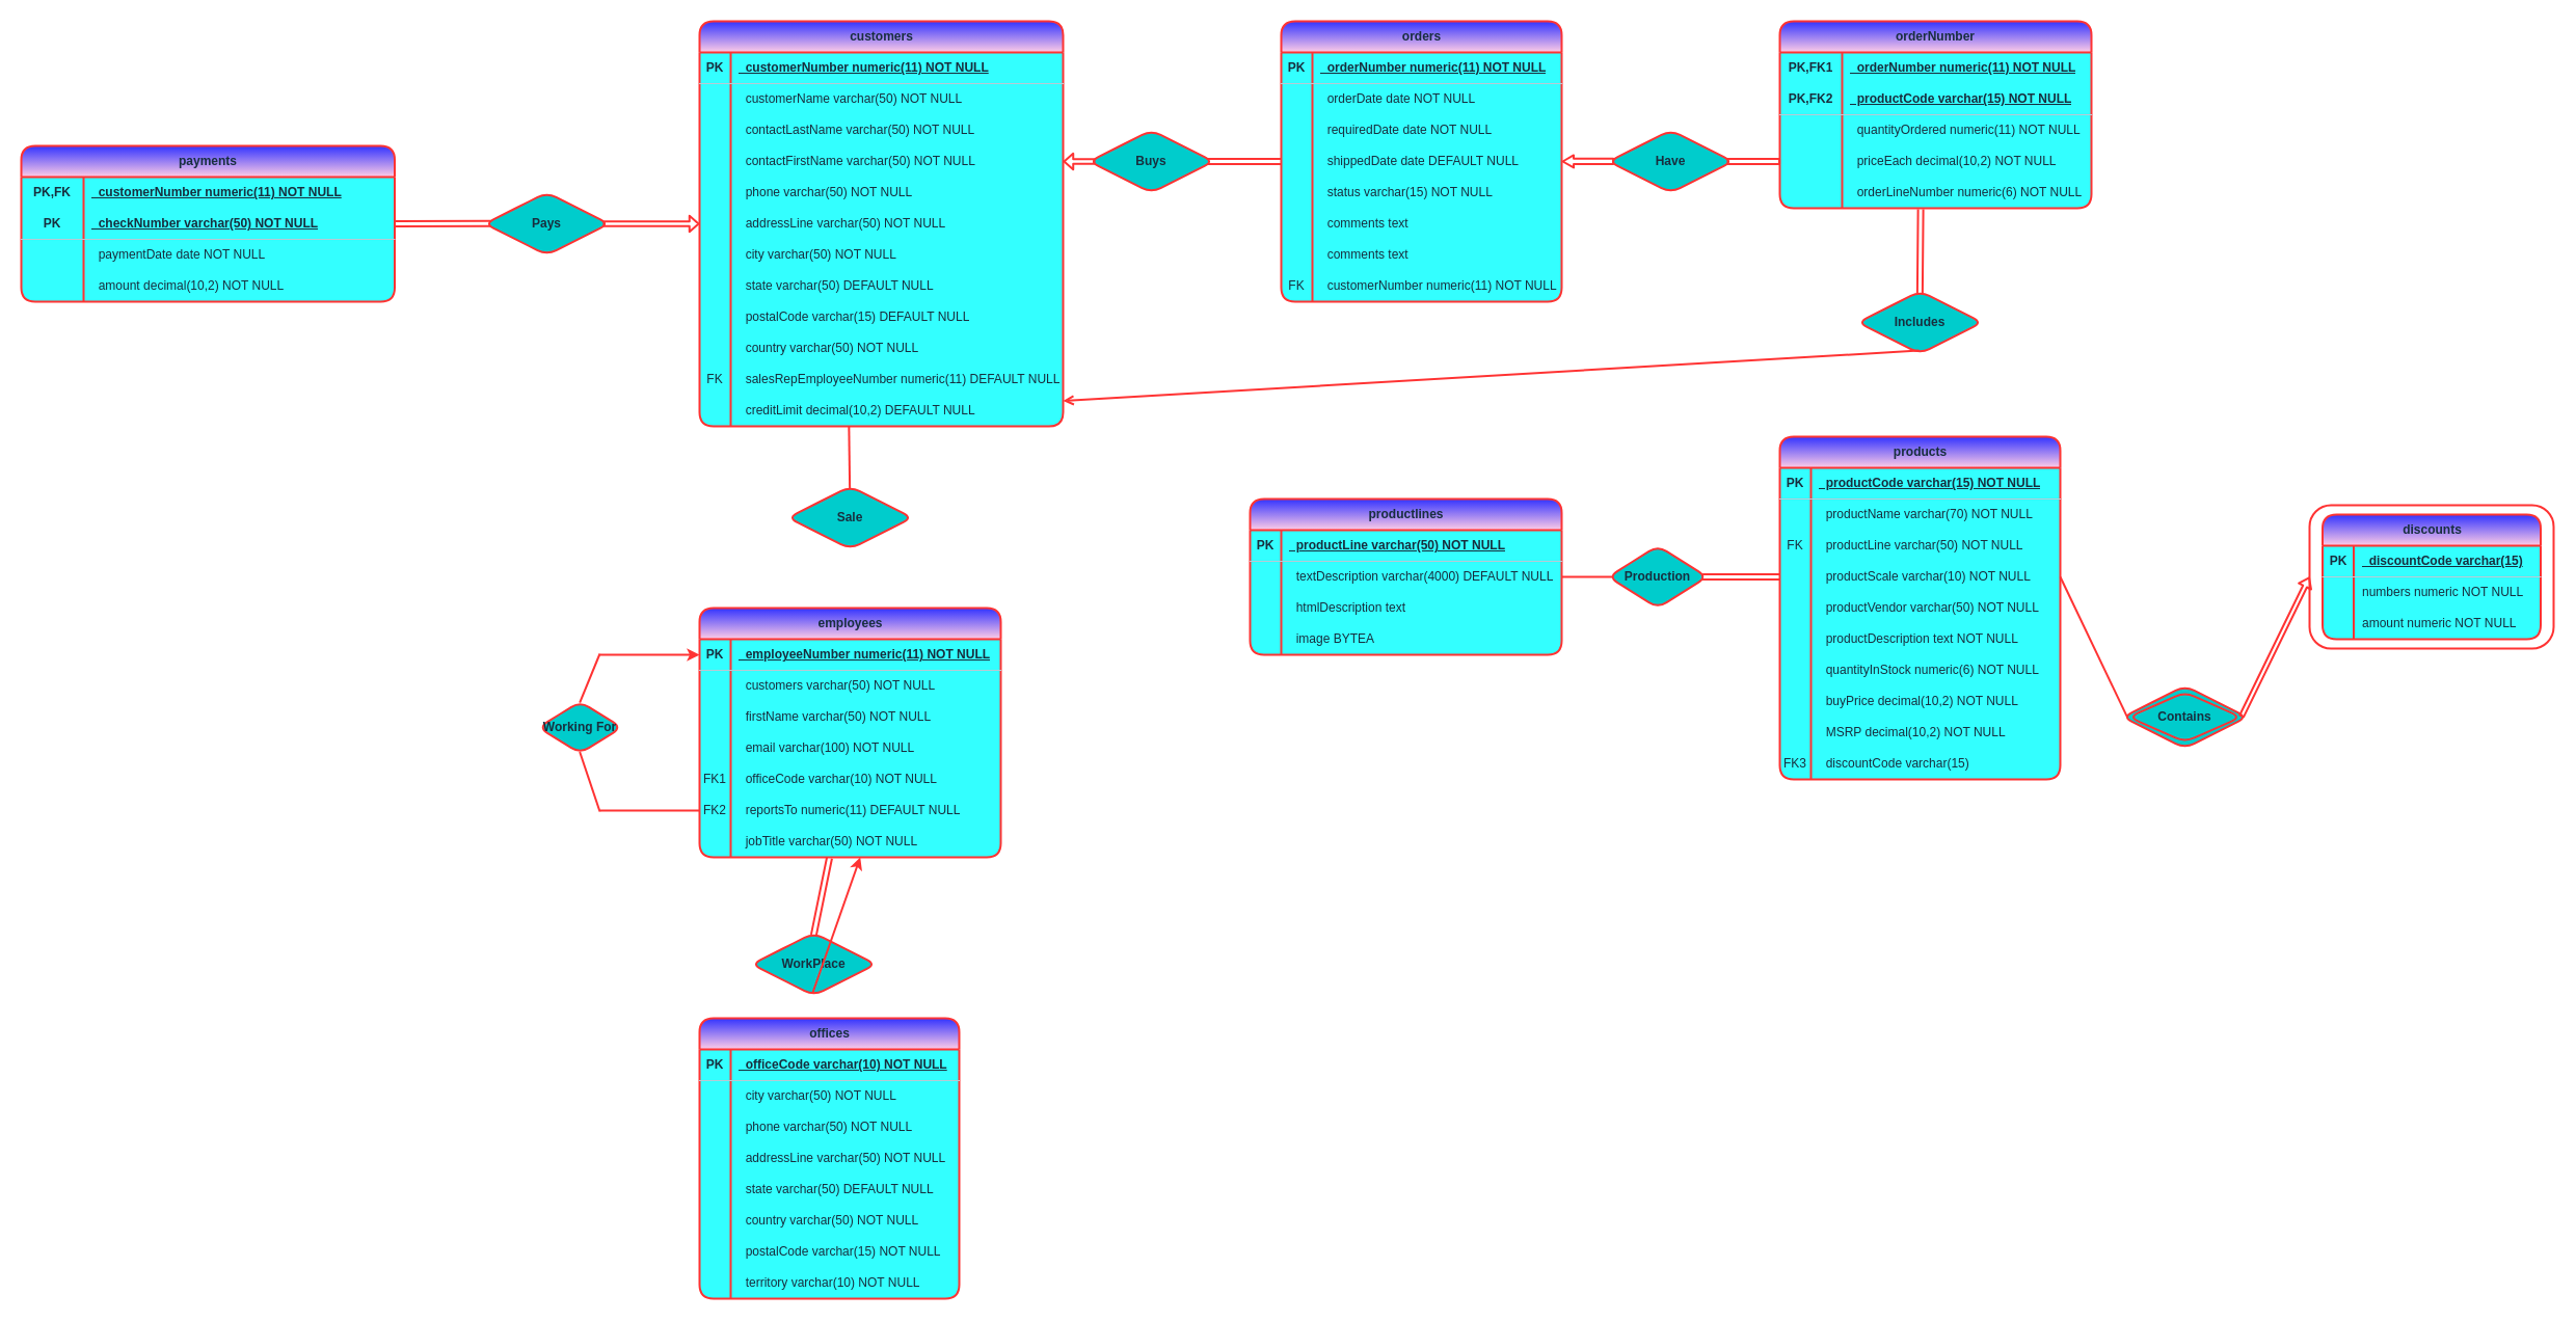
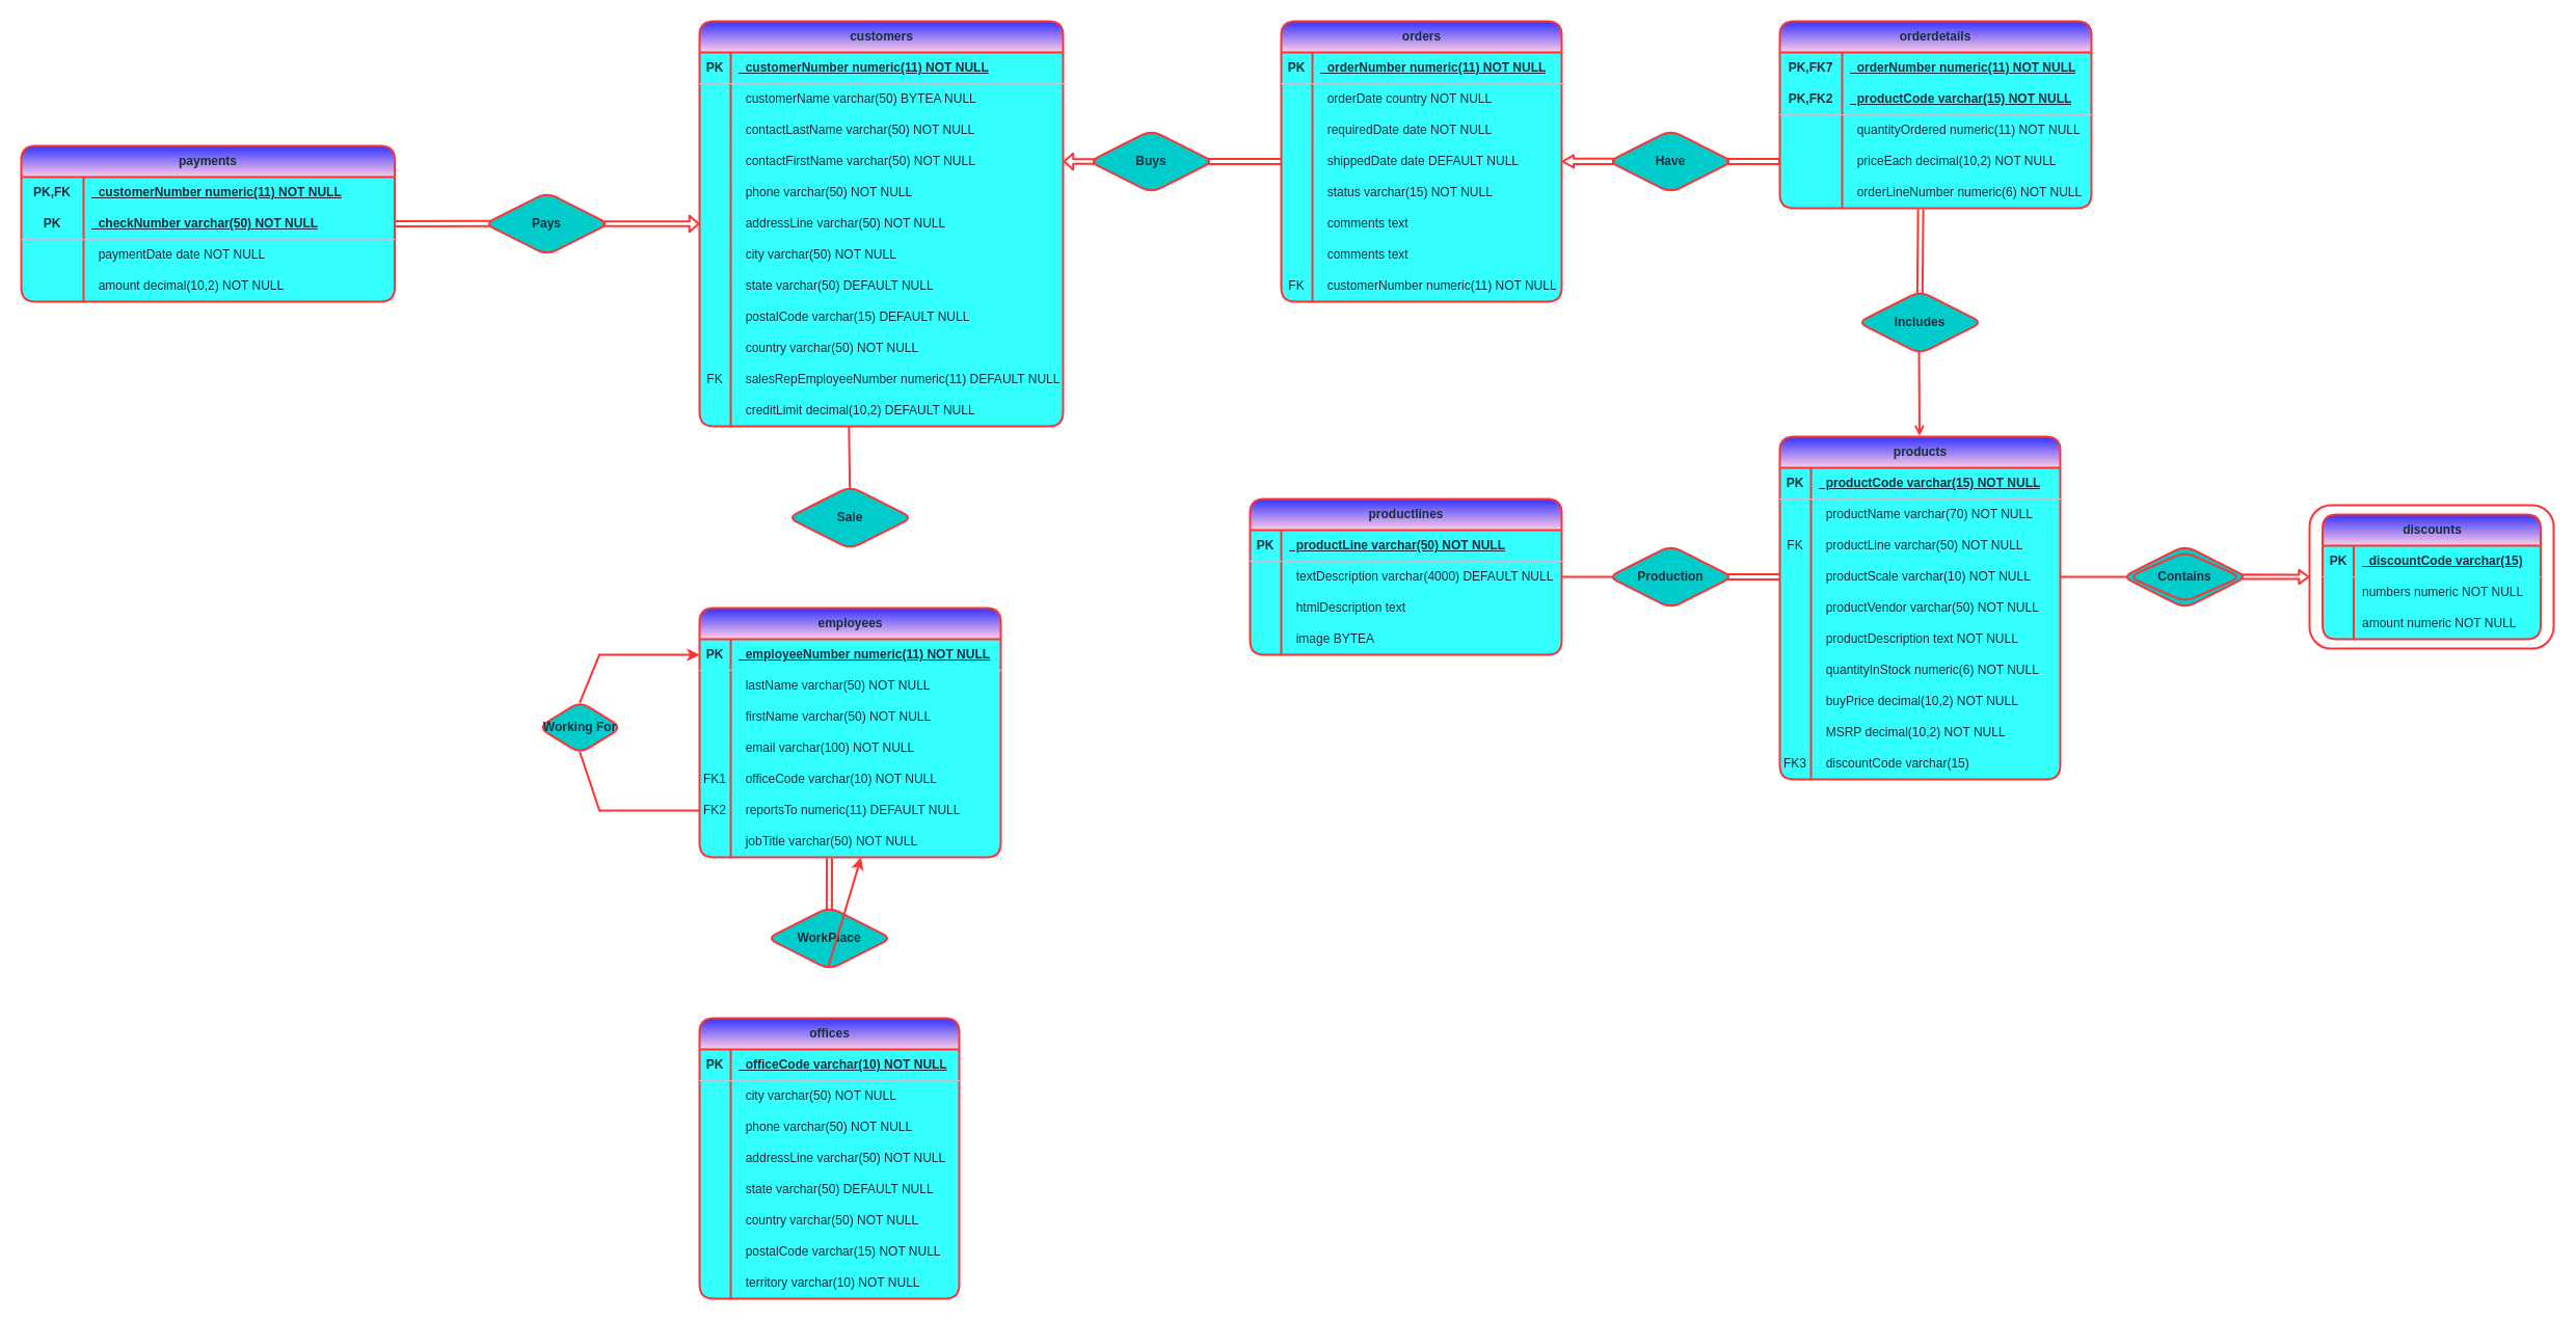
- <mxCell id="64" value="orderNumber" style="shape=table;startSize=30;container=1;collapsible=1;childLayout=tableLayout;fixedRows=1;rowLines=0;fontStyle=1;align=center;resizeLast=1;html=1;whiteSpace=wrap;rounded=1;swimlaneLine=1;shadow=0;labelBackgroundColor=none;fillColor=#FFCCE6;strokeColor=#FF3333;fontColor=#182E3E;swimlaneFillColor=#33FFFF;strokeWidth=2;gradientColor=#3333FF;gradientDirection=north;" parent="1" vertex="1"><mxGeometry x="1713" y="20" width="300" height="180" as="geometry" /></mxCell>
+ <mxCell id="64" value="orderdetails" style="shape=table;startSize=30;container=1;collapsible=1;childLayout=tableLayout;fixedRows=1;rowLines=0;fontStyle=1;align=center;resizeLast=1;html=1;whiteSpace=wrap;rounded=1;swimlaneLine=1;shadow=0;labelBackgroundColor=none;fillColor=#FFCCE6;strokeColor=#FF3333;fontColor=#182E3E;swimlaneFillColor=#33FFFF;strokeWidth=2;gradientColor=#3333FF;gradientDirection=north;" parent="1" vertex="1"><mxGeometry x="1713" y="20" width="300" height="180" as="geometry" /></mxCell>
- <mxCell id="66" value="PK,FK1" style="shape=partialRectangle;connectable=0;fillColor=none;top=0;left=0;bottom=0;right=0;fontStyle=1;overflow=hidden;html=1;whiteSpace=wrap;rounded=1;labelBackgroundColor=none;strokeColor=#BAC8D3;fontColor=#182E3E;" parent="65" vertex="1"><mxGeometry width="60" height="30" as="geometry"><mxRectangle width="60" height="30" as="alternateBounds" /></mxGeometry></mxCell>
+ <mxCell id="66" value="PK,FK7" style="shape=partialRectangle;connectable=0;fillColor=none;top=0;left=0;bottom=0;right=0;fontStyle=1;overflow=hidden;html=1;whiteSpace=wrap;rounded=1;labelBackgroundColor=none;strokeColor=#BAC8D3;fontColor=#182E3E;" parent="65" vertex="1"><mxGeometry width="60" height="30" as="geometry"><mxRectangle width="60" height="30" as="alternateBounds" /></mxGeometry></mxCell>
- <mxCell id="8" value="&lt;div&gt;&amp;nbsp; customerName varchar(50) NOT NULL&lt;/div&gt;" style="shape=partialRectangle;connectable=0;fillColor=none;top=0;left=0;bottom=0;right=0;align=left;spacingLeft=6;overflow=hidden;whiteSpace=wrap;html=1;rounded=1;labelBackgroundColor=none;strokeColor=#BAC8D3;fontColor=#182E3E;" parent="6" vertex="1"><mxGeometry x="30" width="320" height="30" as="geometry"><mxRectangle width="320" height="30" as="alternateBounds" /></mxGeometry></mxCell>
+ <mxCell id="8" value="&lt;div&gt;&amp;nbsp; customerName varchar(50) BYTEA NULL&lt;/div&gt;" style="shape=partialRectangle;connectable=0;fillColor=none;top=0;left=0;bottom=0;right=0;align=left;spacingLeft=6;overflow=hidden;whiteSpace=wrap;html=1;rounded=1;labelBackgroundColor=none;strokeColor=#BAC8D3;fontColor=#182E3E;" parent="6" vertex="1"><mxGeometry x="30" width="320" height="30" as="geometry"><mxRectangle width="320" height="30" as="alternateBounds" /></mxGeometry></mxCell>
- <mxCell id="45" value="&lt;div&gt;&amp;nbsp; orderDate date NOT NULL&lt;/div&gt;" style="shape=partialRectangle;connectable=0;fillColor=none;top=0;left=0;bottom=0;right=0;align=left;spacingLeft=6;overflow=hidden;whiteSpace=wrap;html=1;rounded=1;labelBackgroundColor=none;strokeColor=#BAC8D3;fontColor=#182E3E;" parent="43" vertex="1"><mxGeometry x="30" width="240" height="30" as="geometry"><mxRectangle width="240" height="30" as="alternateBounds" /></mxGeometry></mxCell>
+ <mxCell id="45" value="&lt;div&gt;&amp;nbsp; orderDate country NOT NULL&lt;/div&gt;" style="shape=partialRectangle;connectable=0;fillColor=none;top=0;left=0;bottom=0;right=0;align=left;spacingLeft=6;overflow=hidden;whiteSpace=wrap;html=1;rounded=1;labelBackgroundColor=none;strokeColor=#BAC8D3;fontColor=#182E3E;" parent="43" vertex="1"><mxGeometry x="30" width="240" height="30" as="geometry"><mxRectangle width="240" height="30" as="alternateBounds" /></mxGeometry></mxCell>
- <mxCell id="220" value="" style="endArrow=open;html=1;rounded=1;strokeColor=#FF3333;endFill=0;strokeWidth=2;endWidth=7.937;exitX=0.492;exitY=0.951;exitDx=0;exitDy=0;exitPerimeter=0;" parent="1" source="186" target="38" edge="1"><mxGeometry width="50" height="50" relative="1" as="geometry"><mxPoint x="1889" y="376" as="sourcePoint" /><mxPoint x="1848" y="419" as="targetPoint" /></mxGeometry></mxCell>
+ <mxCell id="220" value="" style="endArrow=open;html=1;rounded=1;strokeColor=#FF3333;endFill=0;strokeWidth=2;endWidth=7.937;exitX=0.492;exitY=0.951;exitDx=0;exitDy=0;exitPerimeter=0;entryX=0.498;entryY=-0.002;entryDx=0;entryDy=0;entryPerimeter=0;" parent="1" source="186" target="80" edge="1"><mxGeometry width="50" height="50" relative="1" as="geometry"><mxPoint x="1889" y="376" as="sourcePoint" /><mxPoint x="1848" y="419" as="targetPoint" /></mxGeometry></mxCell>
- <mxCell id="191" value="Production" style="shape=rhombus;perimeter=rhombusPerimeter;whiteSpace=wrap;html=1;align=center;rounded=1;labelBackgroundColor=none;fillColor=#00CCCC;strokeColor=#FF3333;fontColor=#182E3E;startSize=30;fontStyle=1;swimlaneFillColor=#3399FF;strokeWidth=2;gradientColor=none;gradientDirection=north;" parent="1" vertex="1"><mxGeometry x="1548" y="525" width="95" height="60" as="geometry" /></mxCell>
+ <mxCell id="191" value="Production" style="shape=rhombus;perimeter=rhombusPerimeter;whiteSpace=wrap;html=1;align=center;rounded=1;labelBackgroundColor=none;fillColor=#00CCCC;strokeColor=#FF3333;fontColor=#182E3E;startSize=30;fontStyle=1;swimlaneFillColor=#3399FF;strokeWidth=2;gradientColor=none;gradientDirection=north;" parent="1" vertex="1"><mxGeometry x="1548" y="525" width="120" height="60" as="geometry" /></mxCell>
- <mxCell id="130" value="&lt;div&gt;&amp;nbsp; customers varchar(50) NOT NULL&lt;/div&gt;" style="shape=partialRectangle;connectable=0;fillColor=none;top=0;left=0;bottom=0;right=0;align=left;spacingLeft=6;overflow=hidden;whiteSpace=wrap;html=1;rounded=1;labelBackgroundColor=none;strokeColor=#BAC8D3;fontColor=#182E3E;" parent="128" vertex="1"><mxGeometry x="30" width="260" height="30" as="geometry"><mxRectangle width="260" height="30" as="alternateBounds" /></mxGeometry></mxCell>
+ <mxCell id="130" value="&lt;div&gt;&amp;nbsp; lastName varchar(50) NOT NULL&lt;/div&gt;" style="shape=partialRectangle;connectable=0;fillColor=none;top=0;left=0;bottom=0;right=0;align=left;spacingLeft=6;overflow=hidden;whiteSpace=wrap;html=1;rounded=1;labelBackgroundColor=none;strokeColor=#BAC8D3;fontColor=#182E3E;" parent="128" vertex="1"><mxGeometry x="30" width="260" height="30" as="geometry"><mxRectangle width="260" height="30" as="alternateBounds" /></mxGeometry></mxCell>
- <mxCell id="187" value="Contains" style="shape=rhombus;double=1;perimeter=rhombusPerimeter;whiteSpace=wrap;html=1;align=center;rounded=1;labelBackgroundColor=none;fillColor=#00CCCC;strokeColor=#FF3333;fontColor=#182E3E;startSize=30;fontStyle=1;swimlaneFillColor=#3399FF;strokeWidth=2;gradientColor=none;gradientDirection=north;" parent="1" vertex="1"><mxGeometry x="2043" y="660" width="120" height="60" as="geometry" /></mxCell>
+ <mxCell id="187" value="Contains" style="shape=rhombus;double=1;perimeter=rhombusPerimeter;whiteSpace=wrap;html=1;align=center;rounded=1;labelBackgroundColor=none;fillColor=#00CCCC;strokeColor=#FF3333;fontColor=#182E3E;startSize=30;fontStyle=1;swimlaneFillColor=#3399FF;strokeWidth=2;gradientColor=none;gradientDirection=north;" parent="1" vertex="1"><mxGeometry x="2043" y="525" width="120" height="60" as="geometry" /></mxCell>
- <mxCell id="199" value="WorkPlace" style="shape=rhombus;perimeter=rhombusPerimeter;whiteSpace=wrap;html=1;align=center;rounded=1;labelBackgroundColor=none;fillColor=#00CCCC;strokeColor=#FF3333;fontColor=#182E3E;startSize=30;fontStyle=1;swimlaneFillColor=#3399FF;strokeWidth=2;gradientColor=none;gradientDirection=north;" parent="1" vertex="1"><mxGeometry x="723" y="898" width="120" height="60" as="geometry" /></mxCell>
+ <mxCell id="199" value="WorkPlace" style="shape=rhombus;perimeter=rhombusPerimeter;whiteSpace=wrap;html=1;align=center;rounded=1;labelBackgroundColor=none;fillColor=#00CCCC;strokeColor=#FF3333;fontColor=#182E3E;startSize=30;fontStyle=1;swimlaneFillColor=#3399FF;strokeWidth=2;gradientColor=none;gradientDirection=north;" parent="1" vertex="1"><mxGeometry x="738" y="873" width="120" height="60" as="geometry" /></mxCell>
